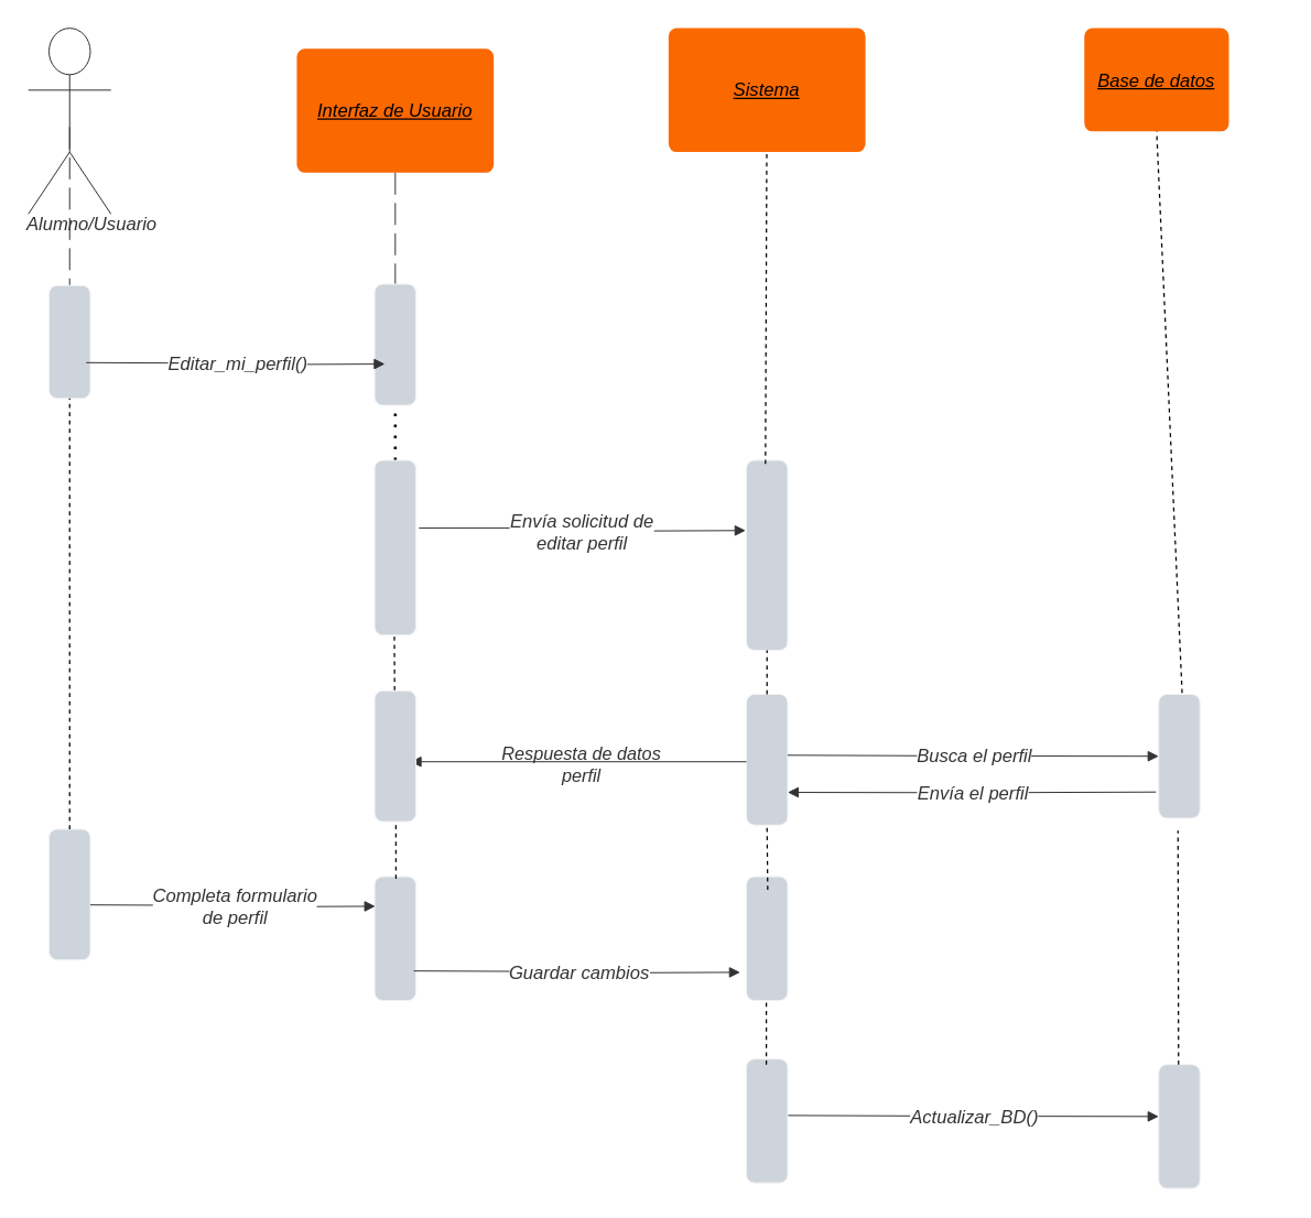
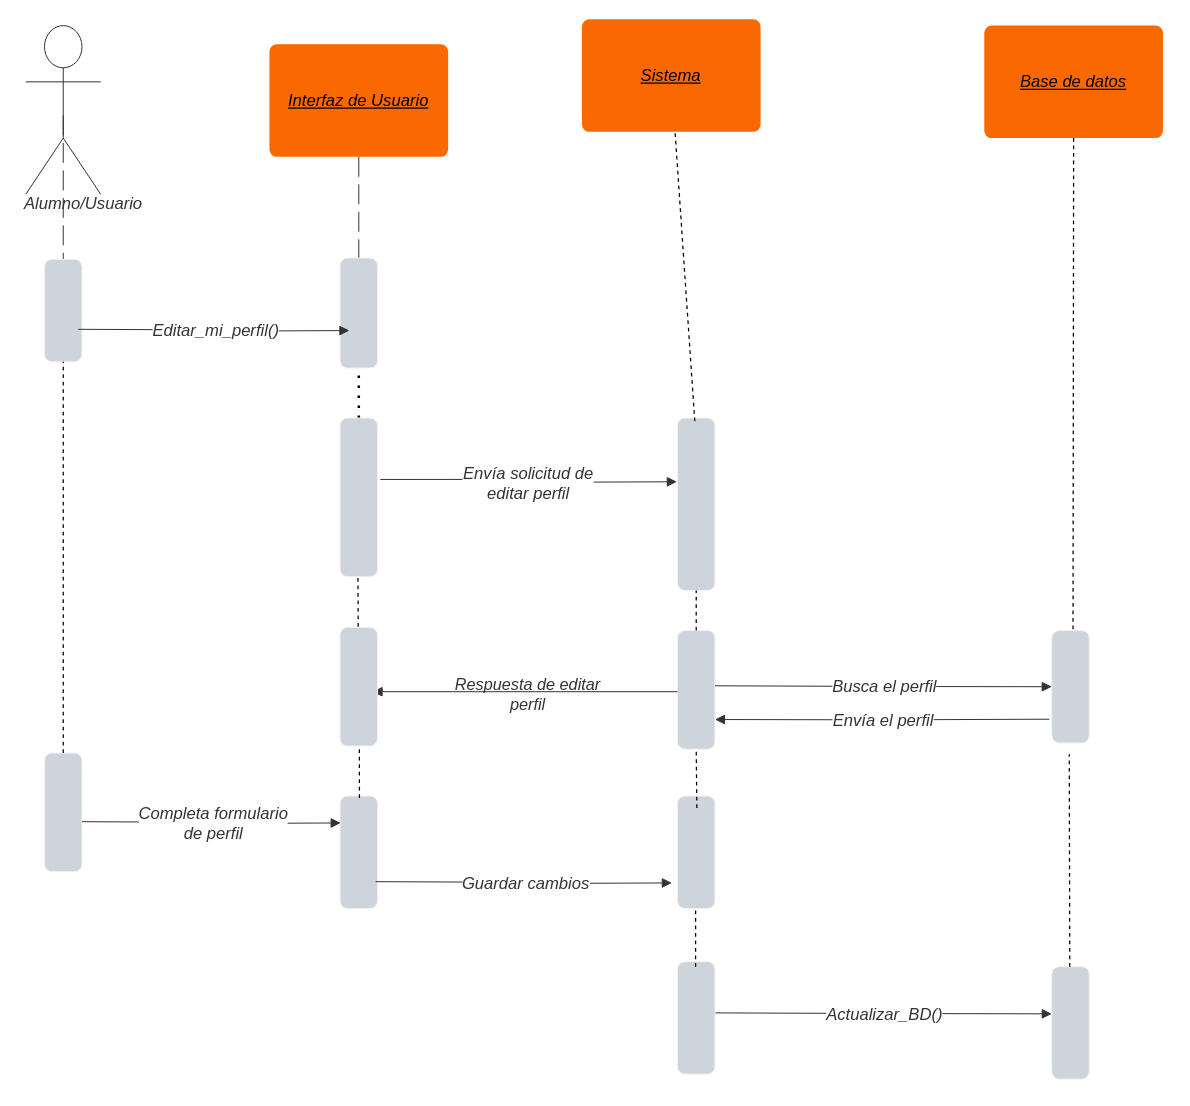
- <mxCell id="20" value="Base de datos" style="html=1;overflow=block;blockSpacing=1;whiteSpace=wrap;fontSize=13.3;fontColor=#000000;fontStyle=6;align=center;spacing=0;strokeOpacity=0;fillOpacity=100;rounded=1;absoluteArcSize=1;arcSize=12;fillColor=#fa6800;strokeWidth=0.8;strokeColor=#C73500;" vertex="1" parent="1"><mxGeometry x="787" y="20" width="105" height="75" as="geometry" /></mxCell>
+ <mxCell id="20" value="Base de datos" style="html=1;overflow=block;blockSpacing=1;whiteSpace=wrap;fontSize=13.3;fontColor=#000000;fontStyle=6;align=center;spacing=0;strokeOpacity=0;fillOpacity=100;rounded=1;absoluteArcSize=1;arcSize=12;fillColor=#fa6800;strokeWidth=0.8;strokeColor=#C73500;" vertex="1" parent="1"><mxGeometry x="787" y="20" width="143" height="90" as="geometry" /></mxCell>
- <mxCell id="3" value="Sistema" style="html=1;overflow=block;blockSpacing=1;whiteSpace=wrap;fontSize=13.3;fontColor=#000000;fontStyle=6;align=center;spacing=0;strokeOpacity=0;fillOpacity=100;rounded=1;absoluteArcSize=1;arcSize=12;fillColor=#fa6800;strokeWidth=0.8;strokeColor=#C73500;" vertex="1" parent="1"><mxGeometry x="485" y="20" width="143" height="90" as="geometry" /></mxCell>
+ <mxCell id="3" value="Sistema" style="html=1;overflow=block;blockSpacing=1;whiteSpace=wrap;fontSize=13.3;fontColor=#000000;fontStyle=6;align=center;spacing=0;strokeOpacity=0;fillOpacity=100;rounded=1;absoluteArcSize=1;arcSize=12;fillColor=#fa6800;strokeWidth=0.8;strokeColor=#C73500;" vertex="1" parent="1"><mxGeometry x="465" y="15" width="143" height="90" as="geometry" /></mxCell>
- <mxCell id="14" value="&lt;div style=&quot;text-align: center;&quot;&gt;&lt;font color=&quot;#333333&quot;&gt;&lt;span style=&quot;background-color: rgb(255, 255, 255);&quot;&gt;&lt;i style=&quot;&quot;&gt;&lt;span style=&quot;font-size: 13px;&quot;&gt;Respuesta de datos perfil&lt;/span&gt;&lt;/i&gt;&lt;/span&gt;&lt;/font&gt;&lt;/div&gt;" style="text;whiteSpace=wrap;html=1;" vertex="1" parent="1"><mxGeometry x="357" y="532.5" width="128" height="38" as="geometry" /></mxCell>
+ <mxCell id="14" value="&lt;div style=&quot;text-align: center;&quot;&gt;&lt;font color=&quot;#333333&quot;&gt;&lt;span style=&quot;background-color: rgb(255, 255, 255);&quot;&gt;&lt;i style=&quot;&quot;&gt;&lt;span style=&quot;font-size: 13px;&quot;&gt;Respuesta de editar perfil&lt;/span&gt;&lt;/i&gt;&lt;/span&gt;&lt;/font&gt;&lt;/div&gt;" style="text;whiteSpace=wrap;html=1;" vertex="1" parent="1"><mxGeometry x="357" y="532.5" width="128" height="38" as="geometry" /></mxCell>
